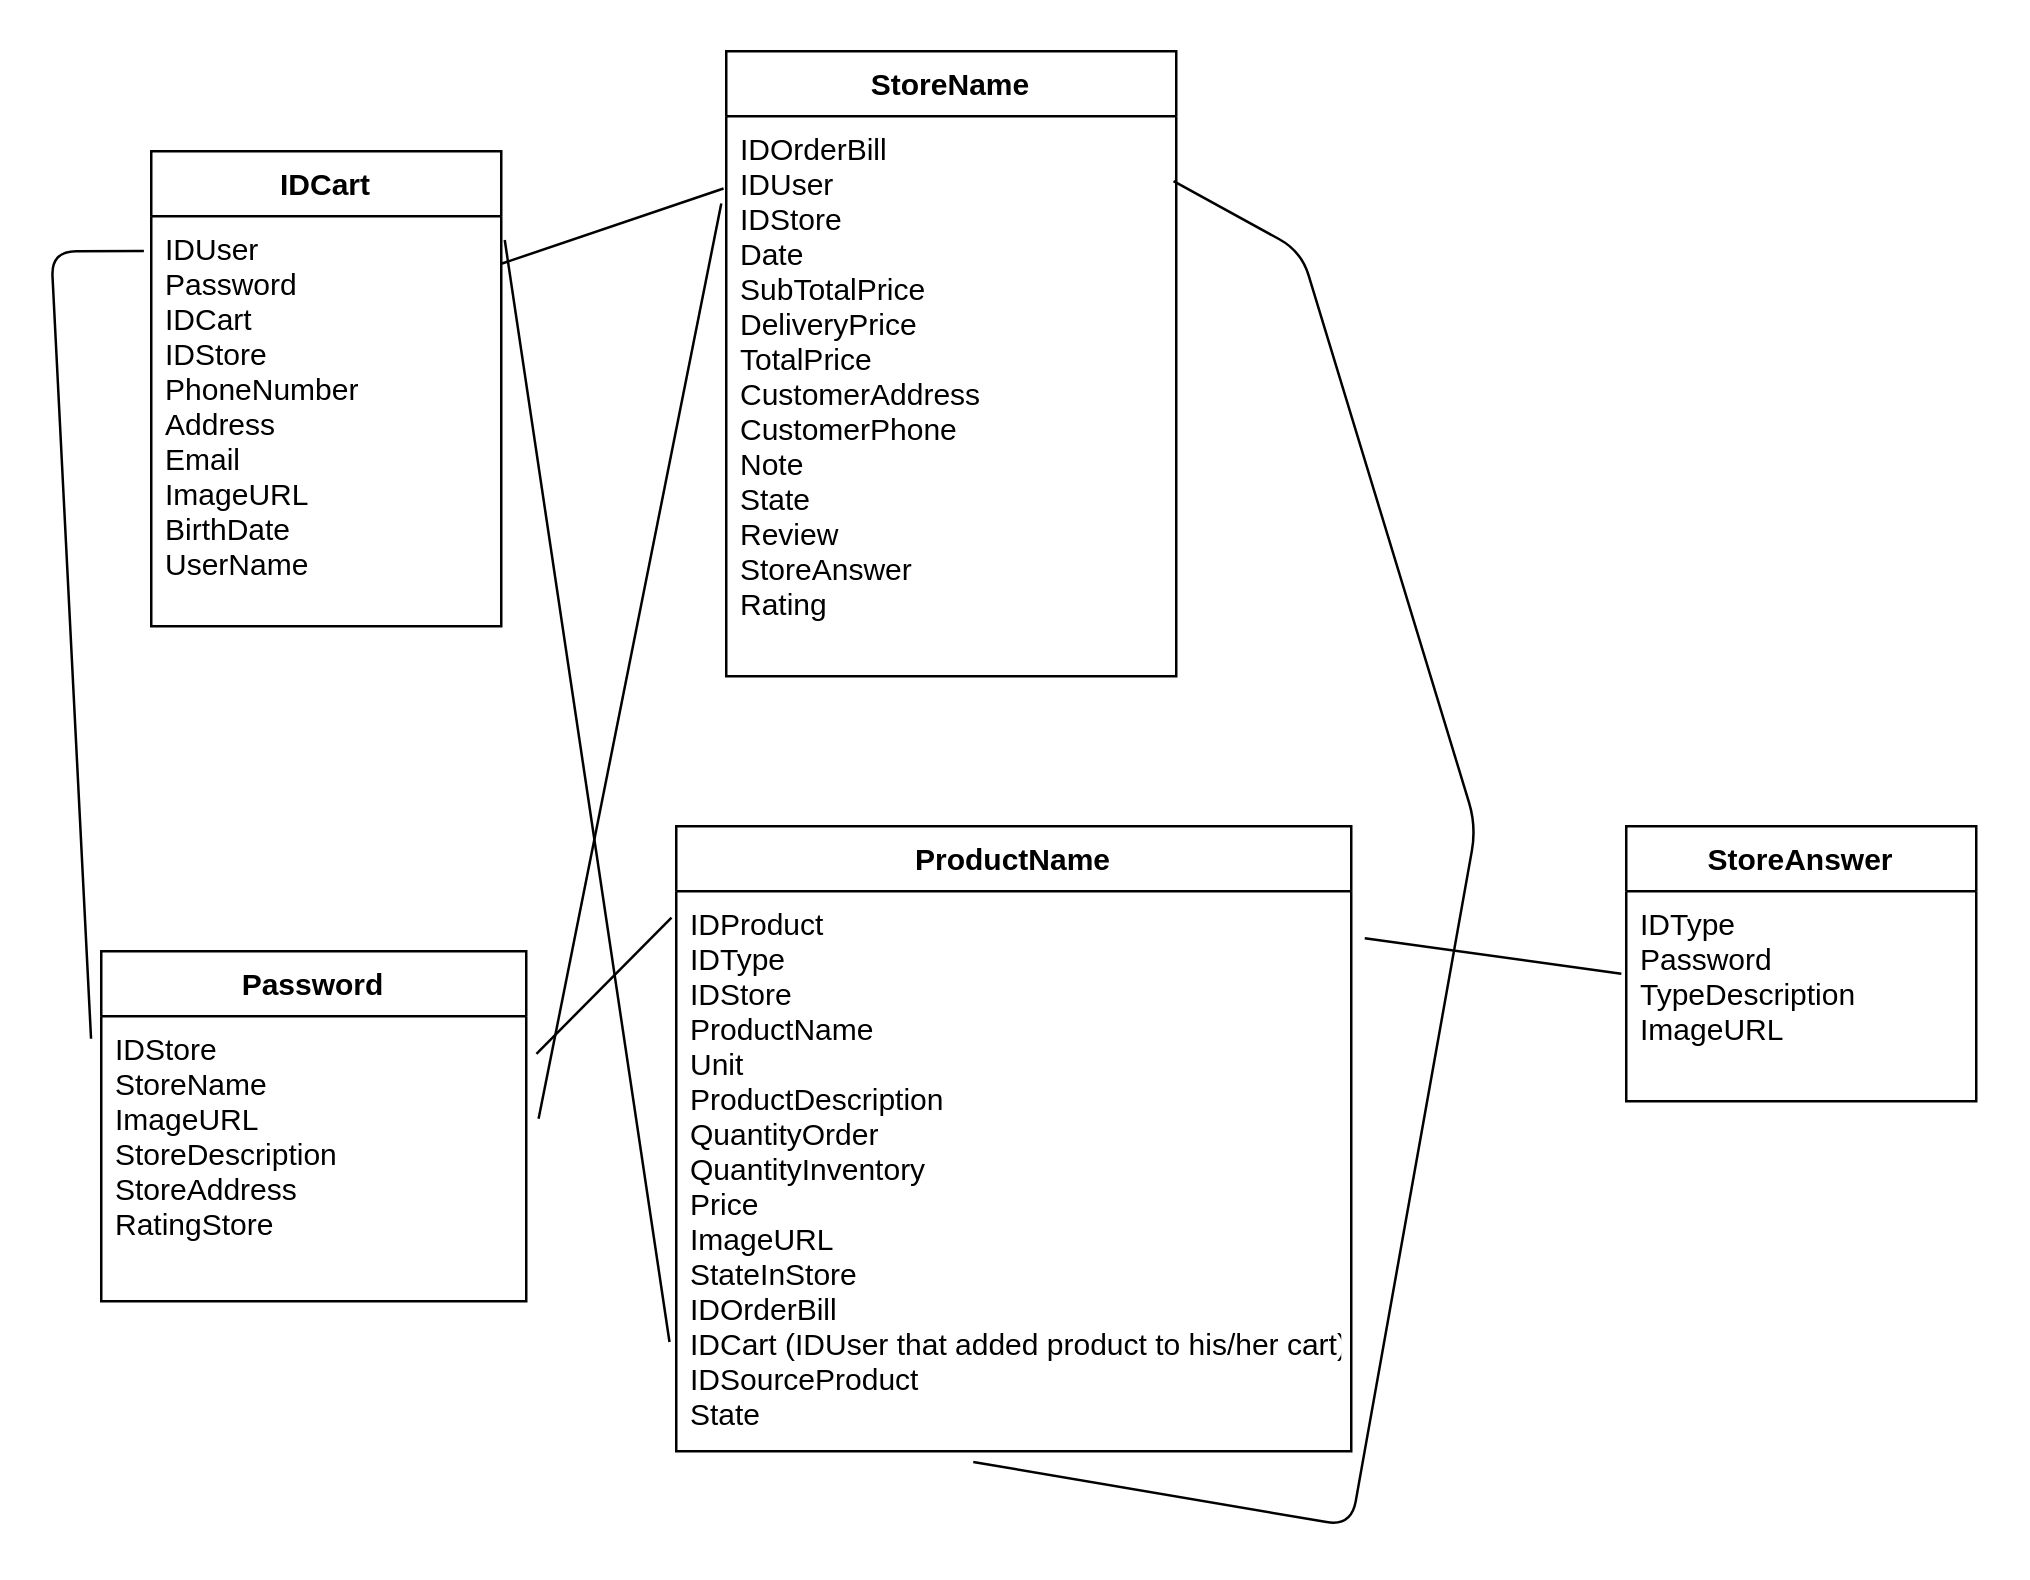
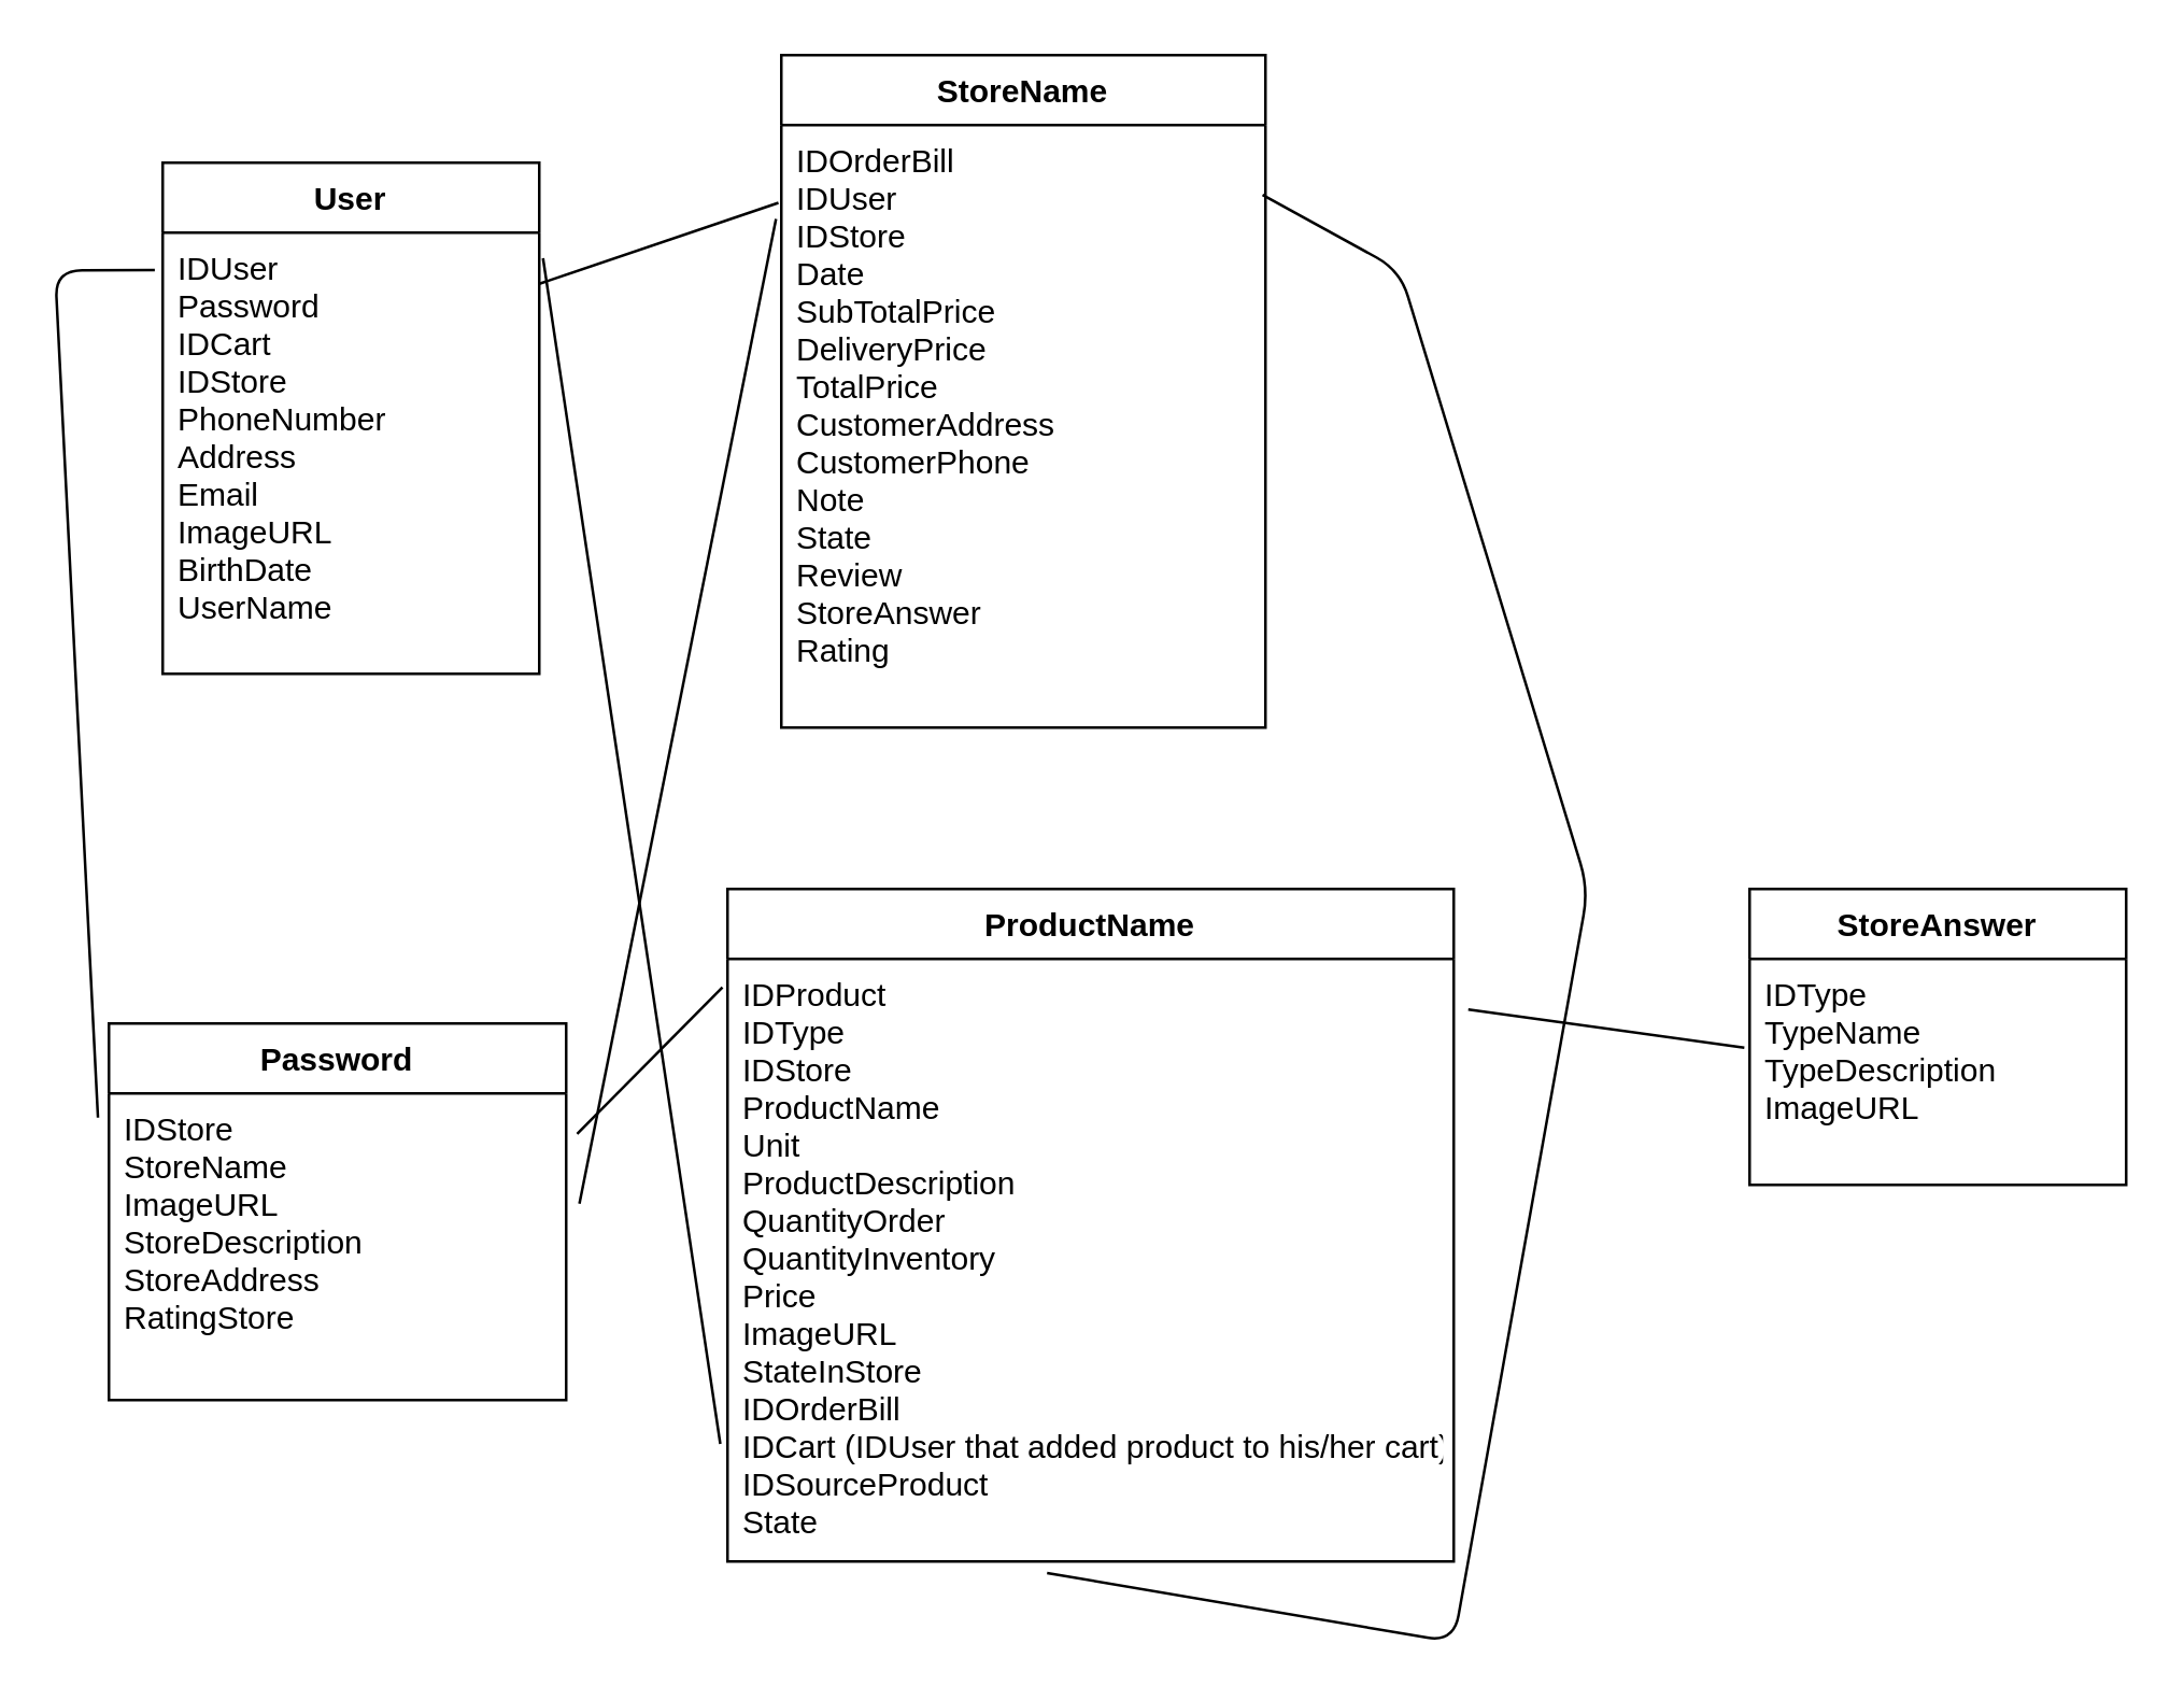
- <mxCell id="2" value="IDCart" style="swimlane;fontStyle=1;childLayout=stackLayout;horizontal=1;startSize=26;fillColor=none;horizontalStack=0;resizeParent=1;resizeParentMax=0;resizeLast=0;collapsible=1;marginBottom=0;" parent="1" vertex="1"><mxGeometry x="60" y="60" width="140" height="190" as="geometry" /></mxCell>
+ <mxCell id="2" value="User" style="swimlane;fontStyle=1;childLayout=stackLayout;horizontal=1;startSize=26;fillColor=none;horizontalStack=0;resizeParent=1;resizeParentMax=0;resizeLast=0;collapsible=1;marginBottom=0;" parent="1" vertex="1"><mxGeometry x="60" y="60" width="140" height="190" as="geometry" /></mxCell>
- <mxCell id="17" value="IDType&#10;Password&#10;TypeDescription&#10;ImageURL&#10;" style="text;strokeColor=none;fillColor=none;align=left;verticalAlign=top;spacingLeft=4;spacingRight=4;overflow=hidden;rotatable=0;points=[[0,0.5],[1,0.5]];portConstraint=eastwest;" parent="16" vertex="1"><mxGeometry y="26" width="140" height="84" as="geometry" /></mxCell>
+ <mxCell id="17" value="IDType&#10;TypeName&#10;TypeDescription&#10;ImageURL&#10;" style="text;strokeColor=none;fillColor=none;align=left;verticalAlign=top;spacingLeft=4;spacingRight=4;overflow=hidden;rotatable=0;points=[[0,0.5],[1,0.5]];portConstraint=eastwest;" parent="16" vertex="1"><mxGeometry y="26" width="140" height="84" as="geometry" /></mxCell>
